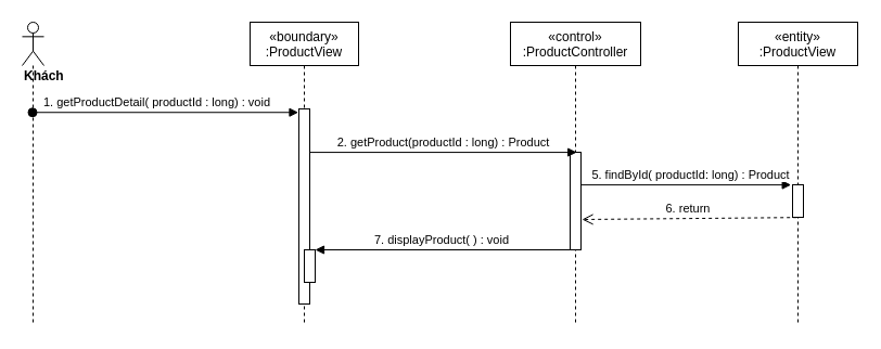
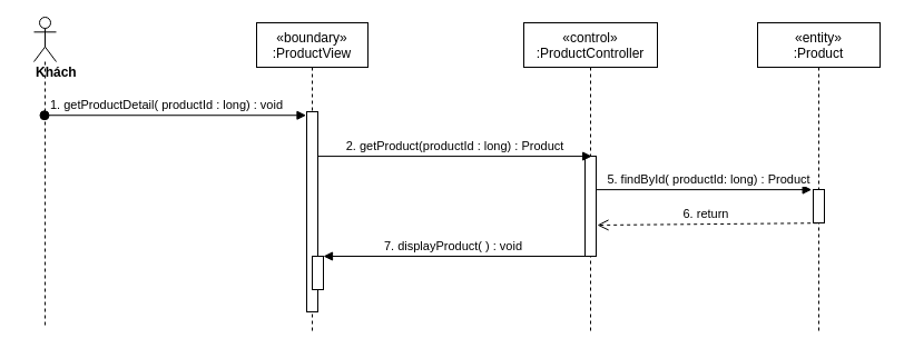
- <mxCell id="10" value="«entity»&#10;:ProductView" style="shape=umlLifeline;perimeter=lifelinePerimeter;container=1;collapsible=0;recursiveResize=0;rounded=0;shadow=0;strokeWidth=1;" parent="1" vertex="1"><mxGeometry x="680" y="20" width="110" height="280" as="geometry" /></mxCell>
+ <mxCell id="10" value="«entity»&#10;:Product" style="shape=umlLifeline;perimeter=lifelinePerimeter;container=1;collapsible=0;recursiveResize=0;rounded=0;shadow=0;strokeWidth=1;" parent="1" vertex="1"><mxGeometry x="680" y="20" width="110" height="280" as="geometry" /></mxCell>
- <mxCell id="7" value="&lt;div&gt;&lt;b&gt;Khách&lt;/b&gt;&lt;/div&gt;" style="shape=umlLifeline;participant=umlActor;perimeter=lifelinePerimeter;whiteSpace=wrap;html=1;container=1;collapsible=0;recursiveResize=0;verticalAlign=top;spacingTop=36;outlineConnect=0;align=left;" parent="1" vertex="1"><mxGeometry x="20" y="20" width="20" height="280" as="geometry" /></mxCell>
+ <mxCell id="7" value="&lt;div&gt;&lt;b&gt;Khách&lt;/b&gt;&lt;/div&gt;" style="shape=umlLifeline;participant=umlActor;perimeter=lifelinePerimeter;whiteSpace=wrap;html=1;container=1;collapsible=0;recursiveResize=0;verticalAlign=top;spacingTop=36;outlineConnect=0;align=left;" parent="1" vertex="1"><mxGeometry x="30" y="15" width="20" height="280" as="geometry" /></mxCell>
